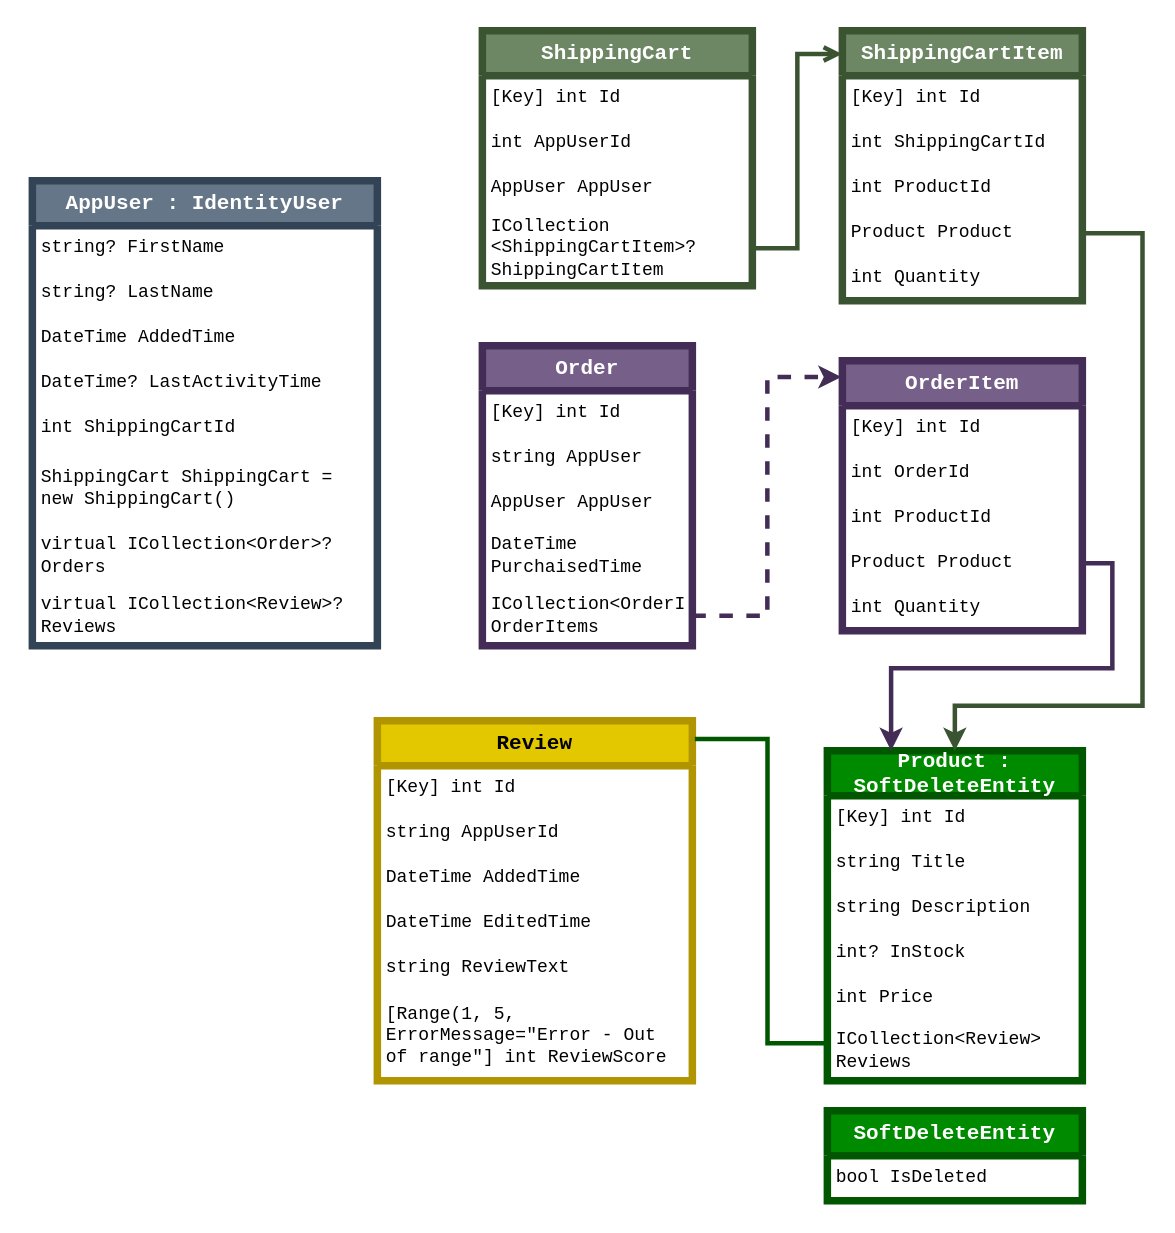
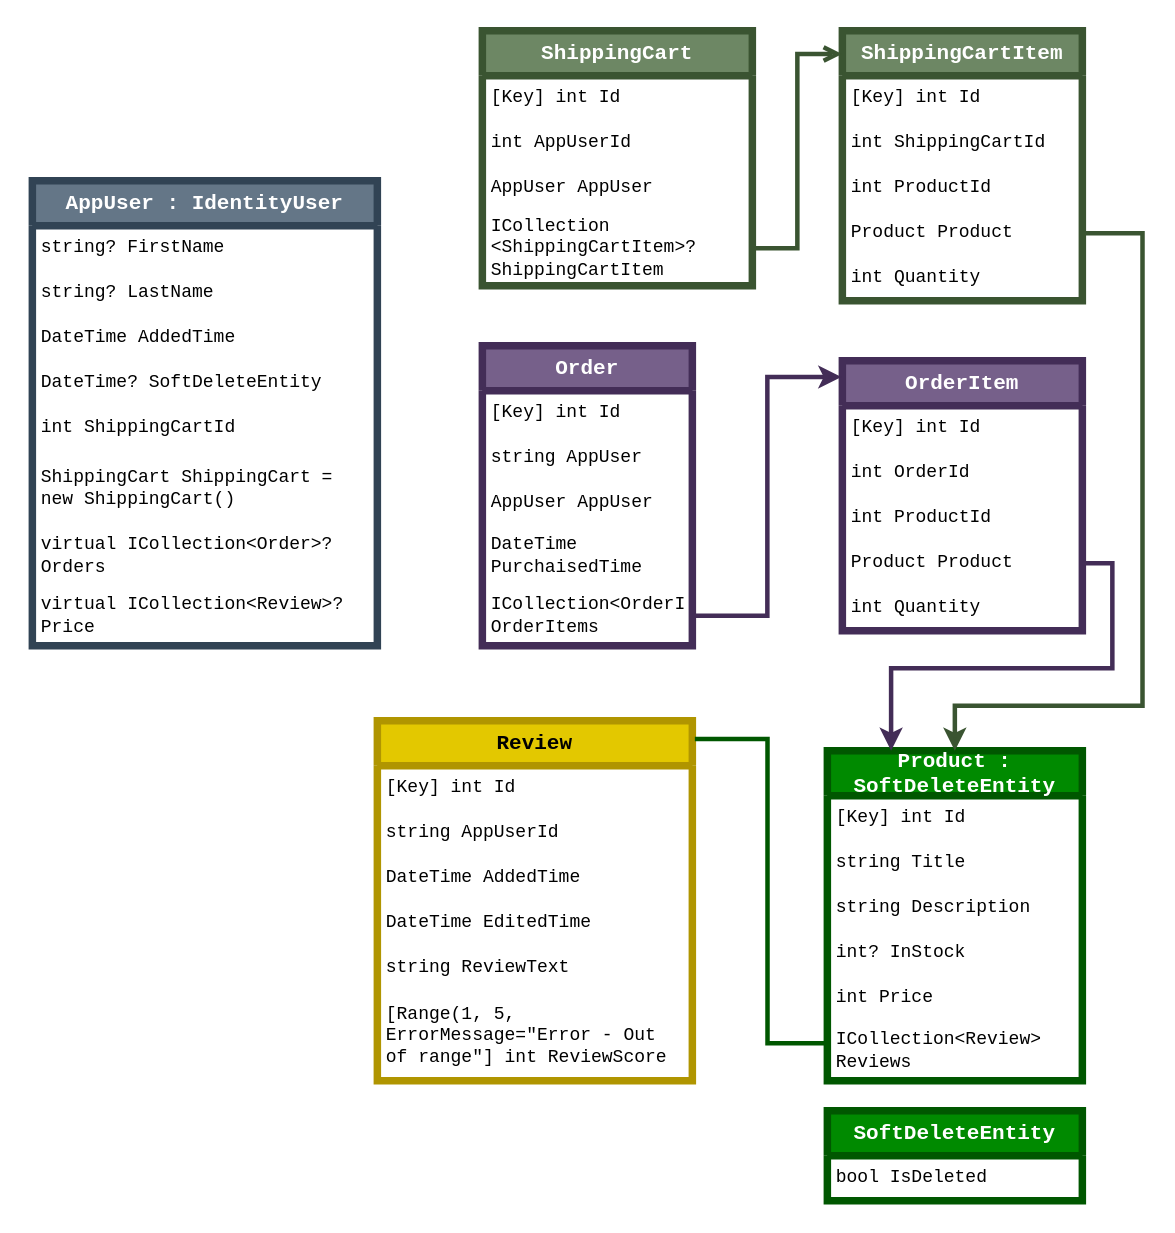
- <mxCell id="6" value="DateTime? LastActivityTime" style="text;strokeColor=none;fillColor=none;align=left;verticalAlign=middle;spacingLeft=4;spacingRight=4;overflow=hidden;points=[[0,0.5],[1,0.5]];portConstraint=eastwest;rotatable=0;whiteSpace=wrap;html=1;fontFamily=Courier New;" parent="2" vertex="1"><mxGeometry y="120" width="230" height="30" as="geometry" /></mxCell>
+ <mxCell id="6" value="DateTime? SoftDeleteEntity" style="text;strokeColor=none;fillColor=none;align=left;verticalAlign=middle;spacingLeft=4;spacingRight=4;overflow=hidden;points=[[0,0.5],[1,0.5]];portConstraint=eastwest;rotatable=0;whiteSpace=wrap;html=1;fontFamily=Courier New;" parent="2" vertex="1"><mxGeometry y="120" width="230" height="30" as="geometry" /></mxCell>
- <mxCell id="10" value="virtual ICollection&amp;lt;Review&amp;gt;? Reviews" style="text;strokeColor=none;fillColor=none;align=left;verticalAlign=middle;spacingLeft=4;spacingRight=4;overflow=hidden;points=[[0,0.5],[1,0.5]];portConstraint=eastwest;rotatable=0;whiteSpace=wrap;html=1;fontFamily=Courier New;" parent="2" vertex="1"><mxGeometry y="270" width="230" height="40" as="geometry" /></mxCell>
+ <mxCell id="10" value="virtual ICollection&amp;lt;Review&amp;gt;? Price" style="text;strokeColor=none;fillColor=none;align=left;verticalAlign=middle;spacingLeft=4;spacingRight=4;overflow=hidden;points=[[0,0.5],[1,0.5]];portConstraint=eastwest;rotatable=0;whiteSpace=wrap;html=1;fontFamily=Courier New;" parent="2" vertex="1"><mxGeometry y="270" width="230" height="40" as="geometry" /></mxCell>
- <mxCell id="49" style="edgeStyle=orthogonalEdgeStyle;rounded=0;orthogonalLoop=1;jettySize=auto;html=1;exitX=1;exitY=0.5;exitDx=0;exitDy=0;entryX=-0.004;entryY=0.06;entryDx=0;entryDy=0;entryPerimeter=0;fontFamily=Courier New;strokeWidth=3;fillColor=#76608a;strokeColor=#432D57;dashed=1;" parent="1" source="30" target="43" edge="1"><mxGeometry relative="1" as="geometry" /></mxCell>
+ <mxCell id="49" style="edgeStyle=orthogonalEdgeStyle;rounded=0;orthogonalLoop=1;jettySize=auto;html=1;exitX=1;exitY=0.5;exitDx=0;exitDy=0;entryX=-0.004;entryY=0.06;entryDx=0;entryDy=0;entryPerimeter=0;fontFamily=Courier New;strokeWidth=3;fillColor=#76608a;strokeColor=#432D57;" parent="1" source="30" target="43" edge="1"><mxGeometry relative="1" as="geometry" /></mxCell>
